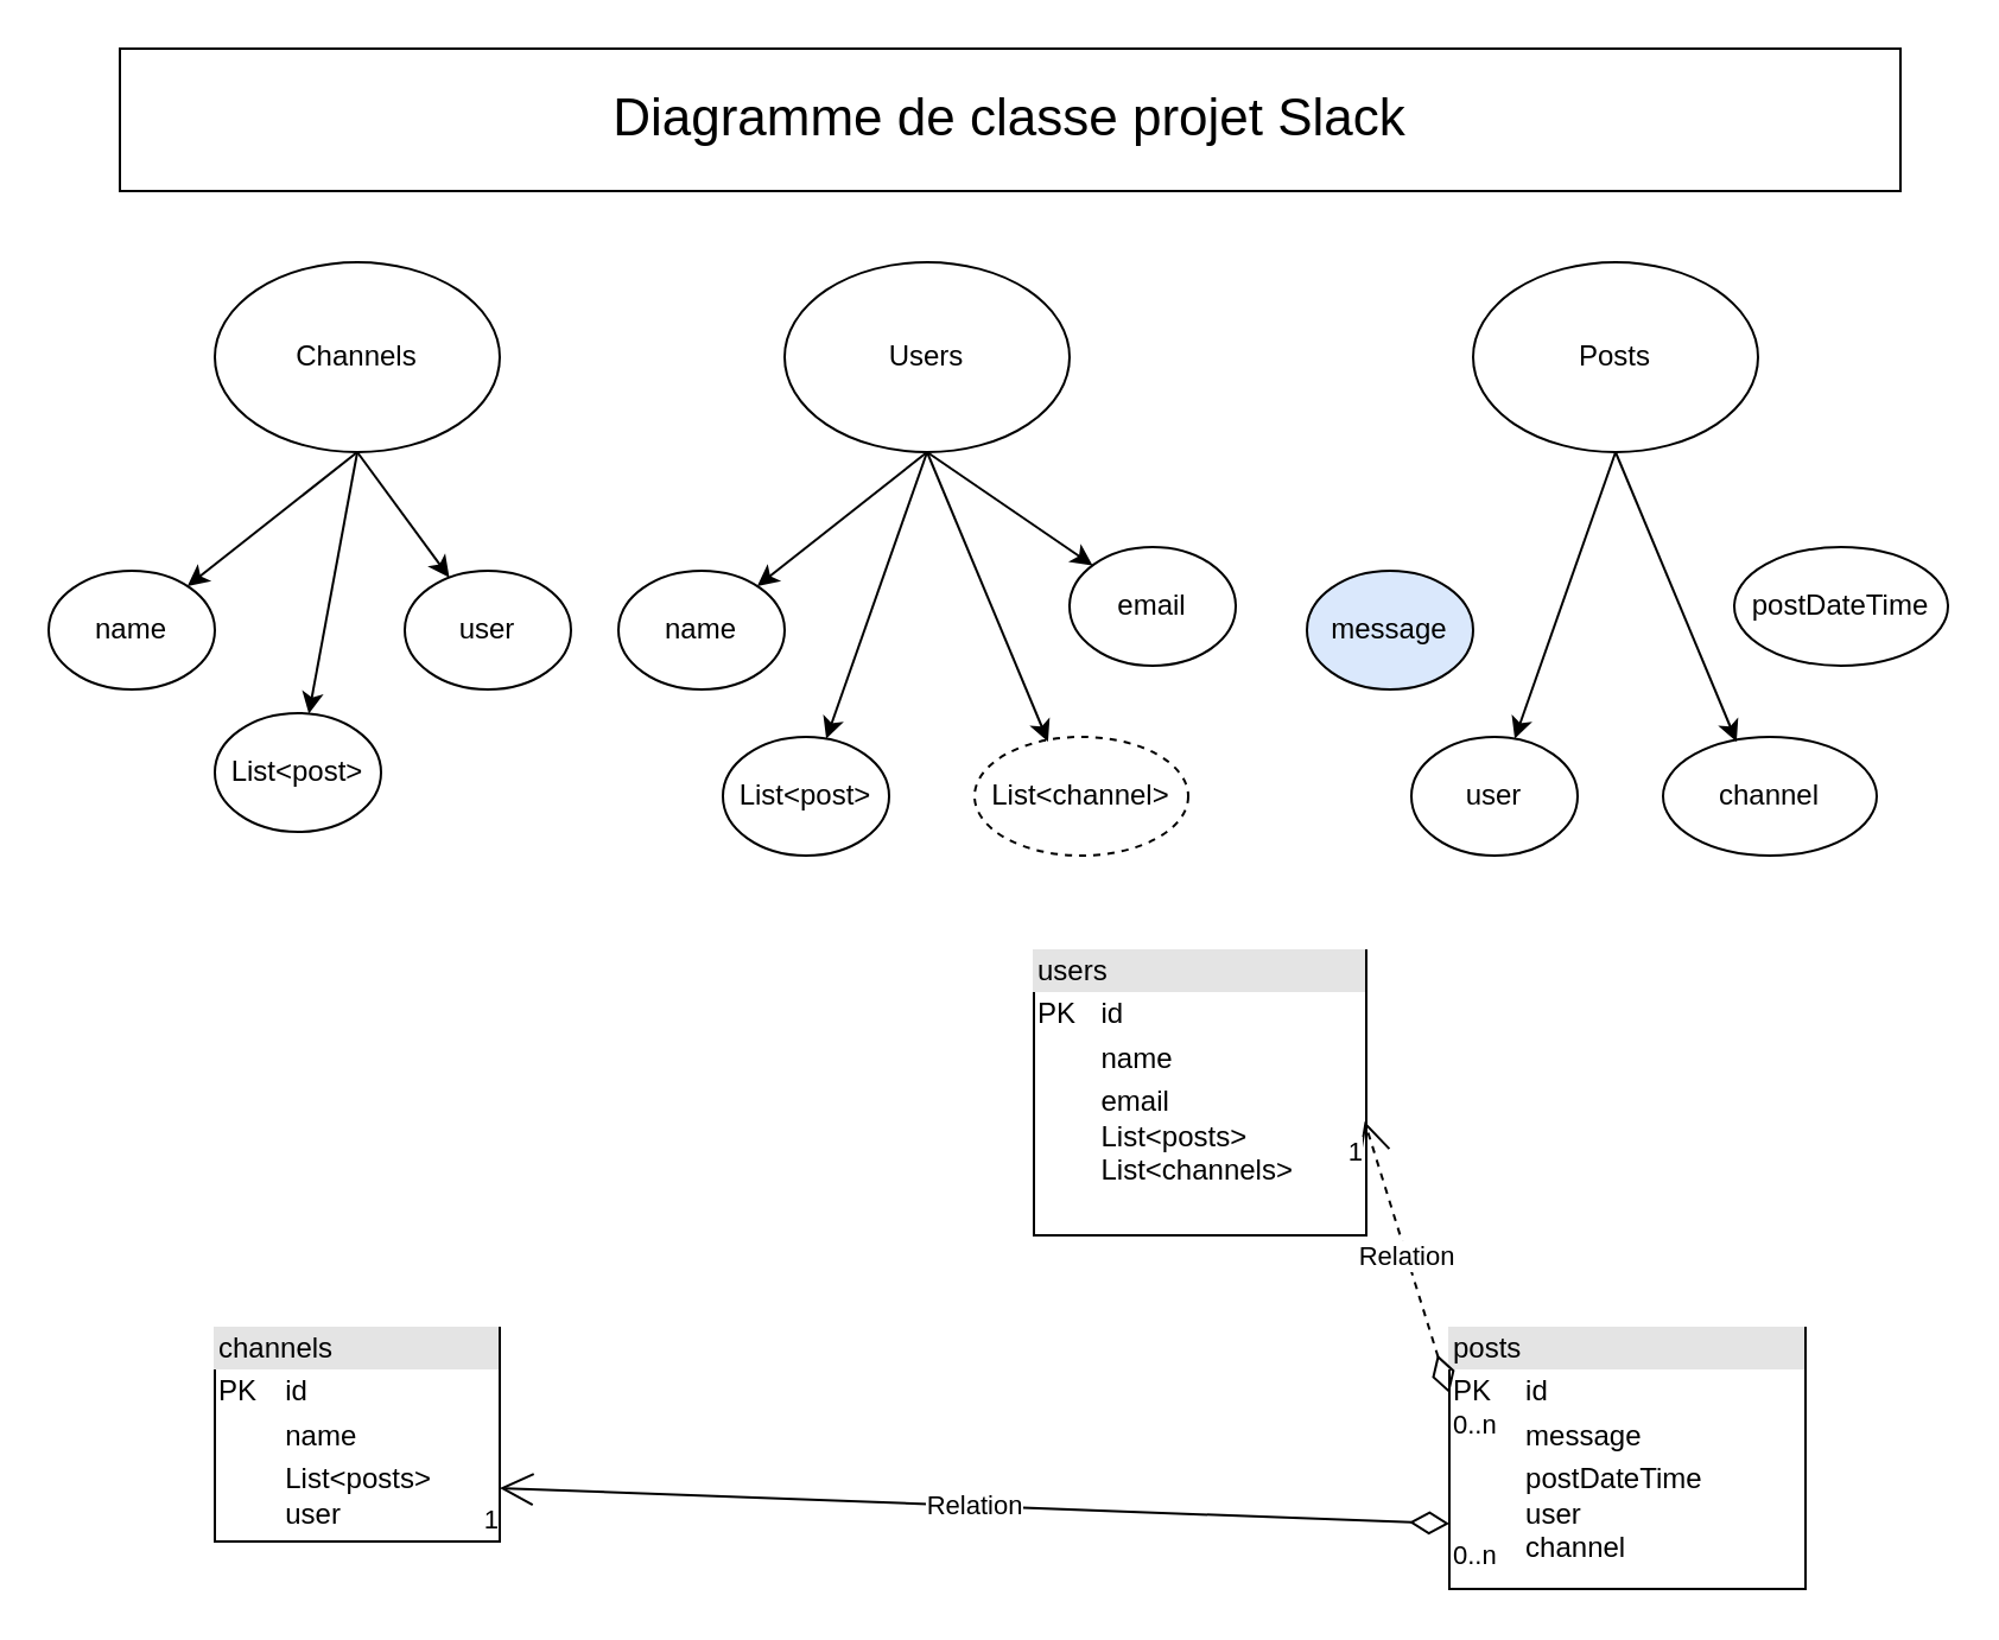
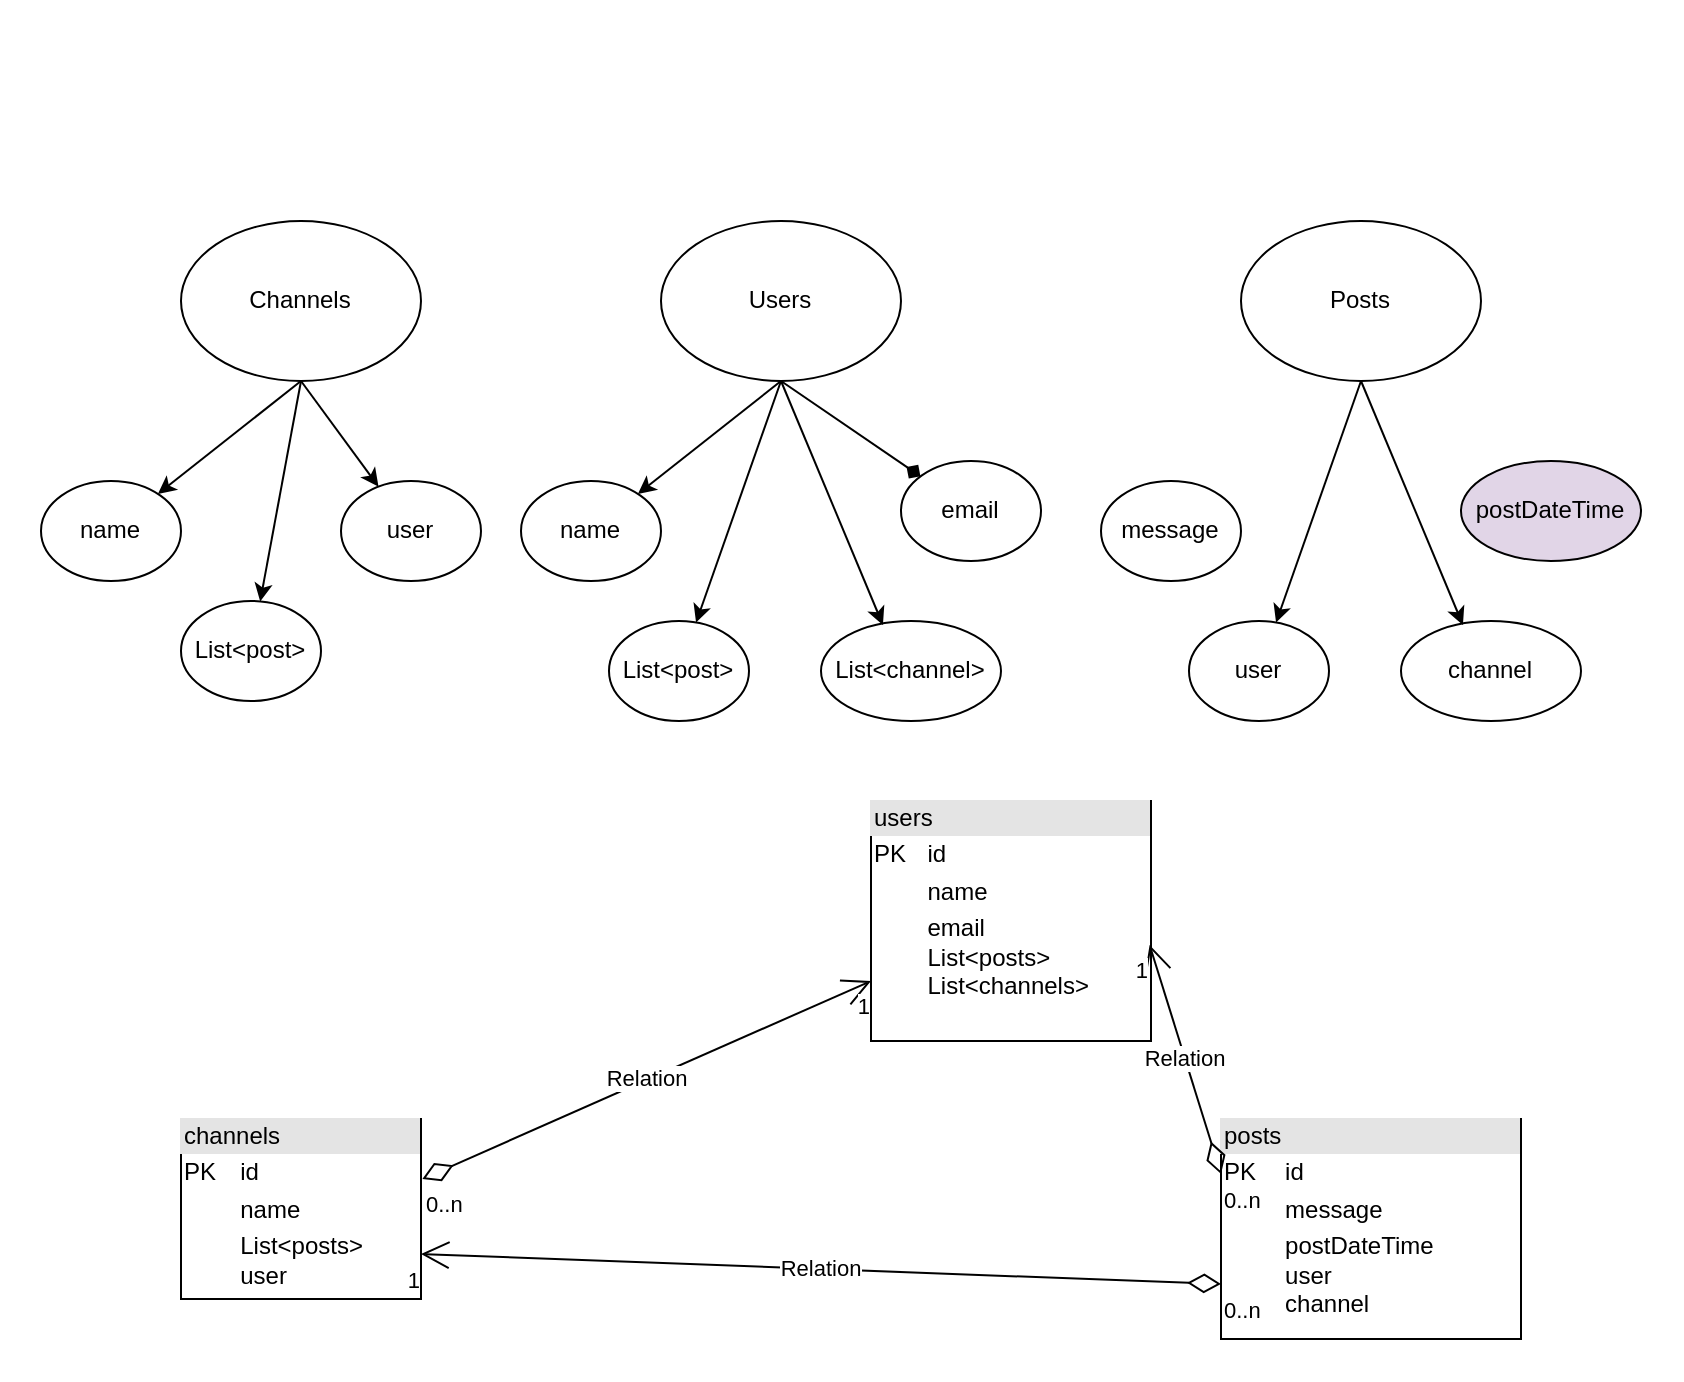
- <mxCell id="37" value="&lt;font style=&quot;font-size: 22px;&quot;&gt;Diagramme de classe projet Slack&lt;/font&gt;" style="rounded=0;whiteSpace=wrap;html=1;" vertex="1" parent="1"><mxGeometry x="50" y="20" width="750" height="60" as="geometry" /></mxCell>
- <mxCell id="25" value="" style="rounded=0;orthogonalLoop=1;jettySize=auto;html=1;exitX=0.5;exitY=1;exitDx=0;exitDy=0;" edge="1" parent="1" source="22" target="27"><mxGeometry relative="1" as="geometry" /></mxCell>
+ <mxCell id="25" value="" style="rounded=0;orthogonalLoop=1;jettySize=auto;html=1;exitX=0.5;exitY=1;exitDx=0;exitDy=0;endArrow=diamond;" edge="1" parent="1" source="22" target="27"><mxGeometry relative="1" as="geometry" /></mxCell>
- <mxCell id="34" value="postDateTime" style="ellipse;whiteSpace=wrap;html=1;" vertex="1" parent="1"><mxGeometry x="730" y="230" width="90" height="50" as="geometry" /></mxCell>
+ <mxCell id="34" value="postDateTime" style="ellipse;whiteSpace=wrap;html=1;fillColor=#e1d5e7;" vertex="1" parent="1"><mxGeometry x="730" y="230" width="90" height="50" as="geometry" /></mxCell>
- <mxCell id="32" value="message" style="ellipse;whiteSpace=wrap;html=1;fillColor=#dae8fc;" vertex="1" parent="1"><mxGeometry x="550" y="240" width="70" height="50" as="geometry" /></mxCell>
+ <mxCell id="32" value="message" style="ellipse;whiteSpace=wrap;html=1;" vertex="1" parent="1"><mxGeometry x="550" y="240" width="70" height="50" as="geometry" /></mxCell>
- <mxCell id="28" value="List&amp;lt;channel&amp;gt;" style="ellipse;whiteSpace=wrap;html=1;dashed=1;" vertex="1" parent="1"><mxGeometry x="410" y="310" width="90" height="50" as="geometry" /></mxCell>
+ <mxCell id="28" value="List&amp;lt;channel&amp;gt;" style="ellipse;whiteSpace=wrap;html=1;" vertex="1" parent="1"><mxGeometry x="410" y="310" width="90" height="50" as="geometry" /></mxCell>
- <mxCell id="5" value="Relation" style="endArrow=open;html=1;endSize=12;startArrow=diamondThin;startSize=14;startFill=0;rounded=0;entryX=0.995;entryY=0.6;entryDx=0;entryDy=0;exitX=0;exitY=0.25;exitDx=0;exitDy=0;entryPerimeter=0;dashed=1;" edge="1" parent="1" source="3" target="2"><mxGeometry relative="1" as="geometry"><mxPoint x="690" y="496.5" as="sourcePoint" /><mxPoint x="590" y="429" as="targetPoint" /></mxGeometry></mxCell>
+ <mxCell id="5" value="Relation" style="endArrow=open;html=1;endSize=12;startArrow=diamondThin;startSize=14;startFill=0;rounded=0;entryX=0.995;entryY=0.6;entryDx=0;entryDy=0;exitX=0;exitY=0.25;exitDx=0;exitDy=0;entryPerimeter=0;" edge="1" parent="1" source="3" target="2"><mxGeometry relative="1" as="geometry"><mxPoint x="690" y="496.5" as="sourcePoint" /><mxPoint x="590" y="429" as="targetPoint" /></mxGeometry></mxCell>
+ <mxCell id="8" value="Relation" style="endArrow=open;html=1;endSize=12;startArrow=diamondThin;startSize=14;startFill=0;rounded=0;entryX=0;entryY=0.75;entryDx=0;entryDy=0;exitX=1.006;exitY=0.333;exitDx=0;exitDy=0;exitPerimeter=0;" edge="1" parent="1" source="4" target="2"><mxGeometry relative="1" as="geometry"><mxPoint x="501" y="779.5" as="sourcePoint" /><mxPoint x="380" y="609" as="targetPoint" /></mxGeometry></mxCell>
+ <mxCell id="9" value="0..n" style="edgeLabel;resizable=0;html=1;align=left;verticalAlign=top;" connectable="0" vertex="1" parent="8"><mxGeometry x="-1" relative="1" as="geometry" /></mxCell>
+ <mxCell id="10" value="1" style="edgeLabel;resizable=0;html=1;align=right;verticalAlign=top;" connectable="0" vertex="1" parent="8"><mxGeometry x="1" relative="1" as="geometry" /></mxCell>
